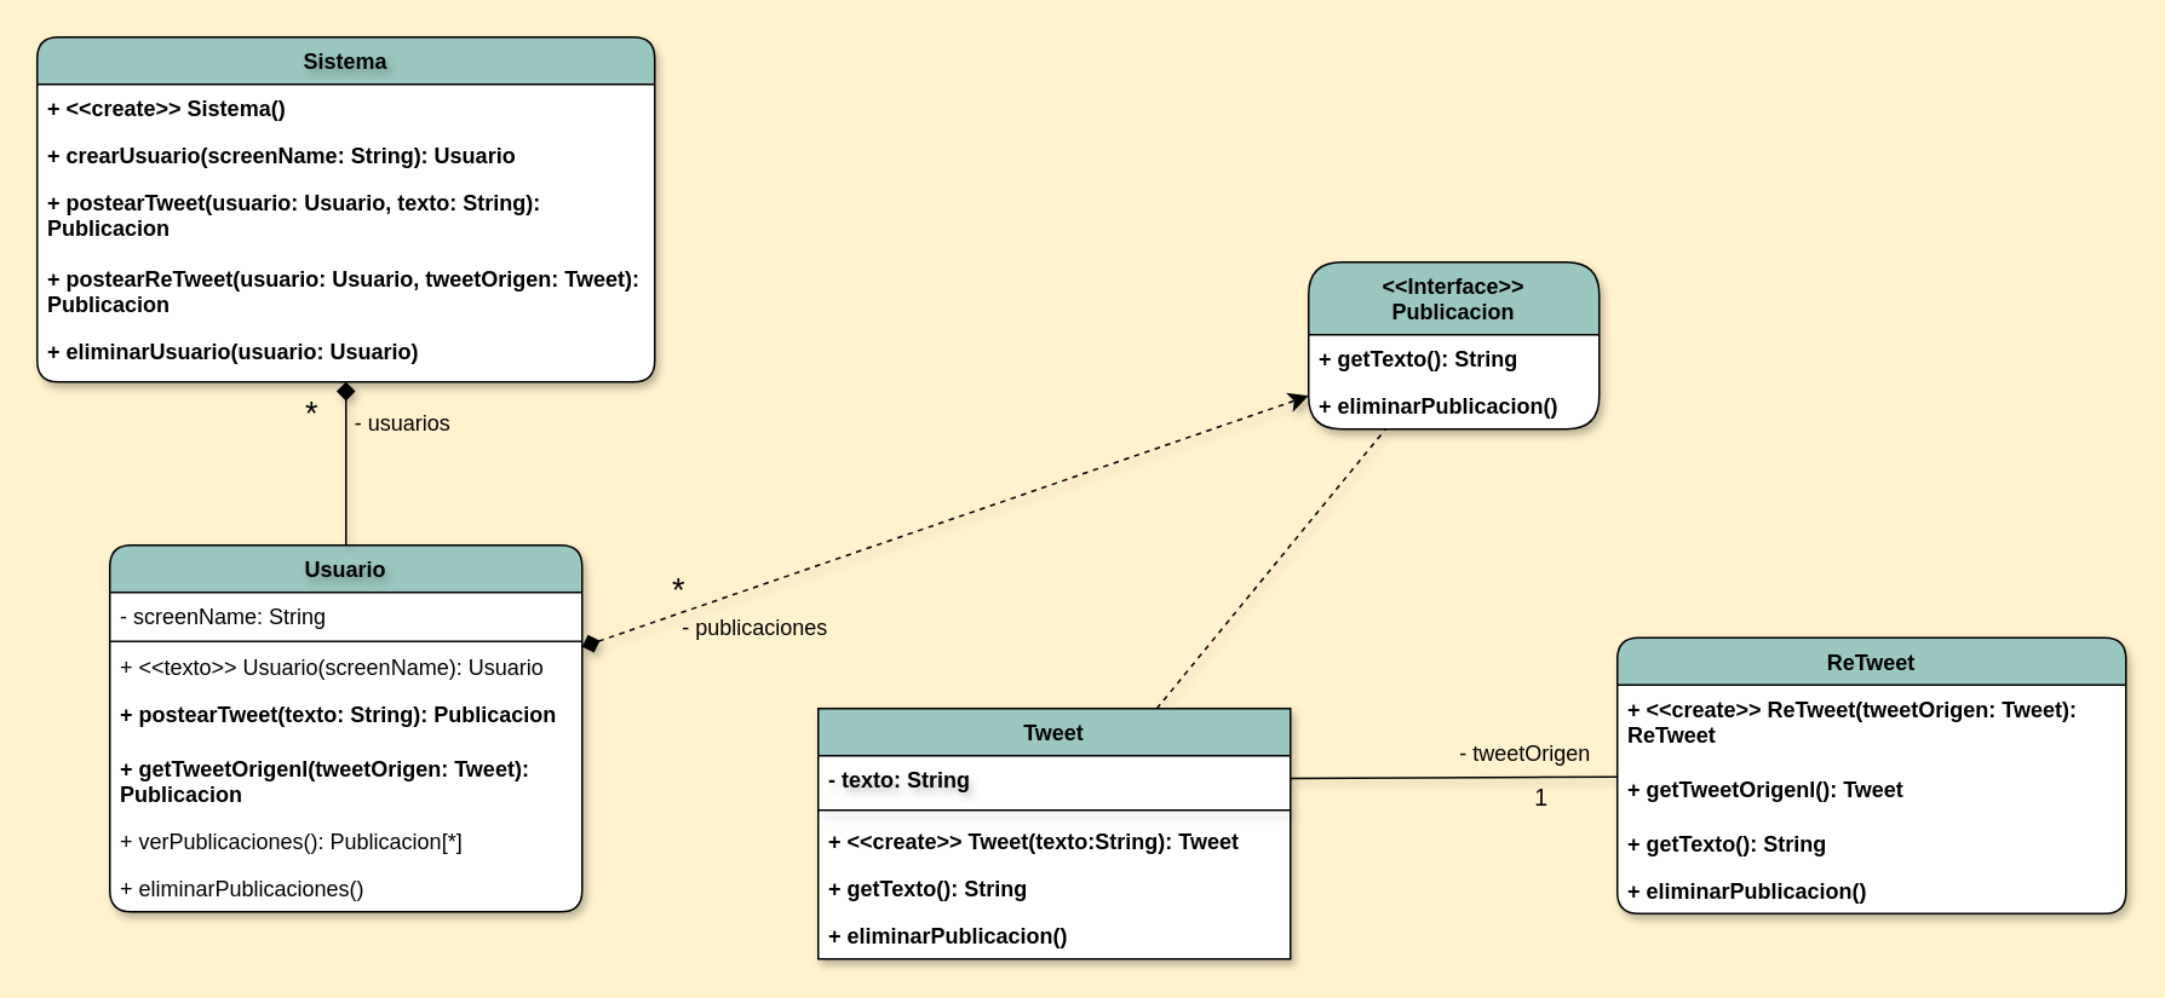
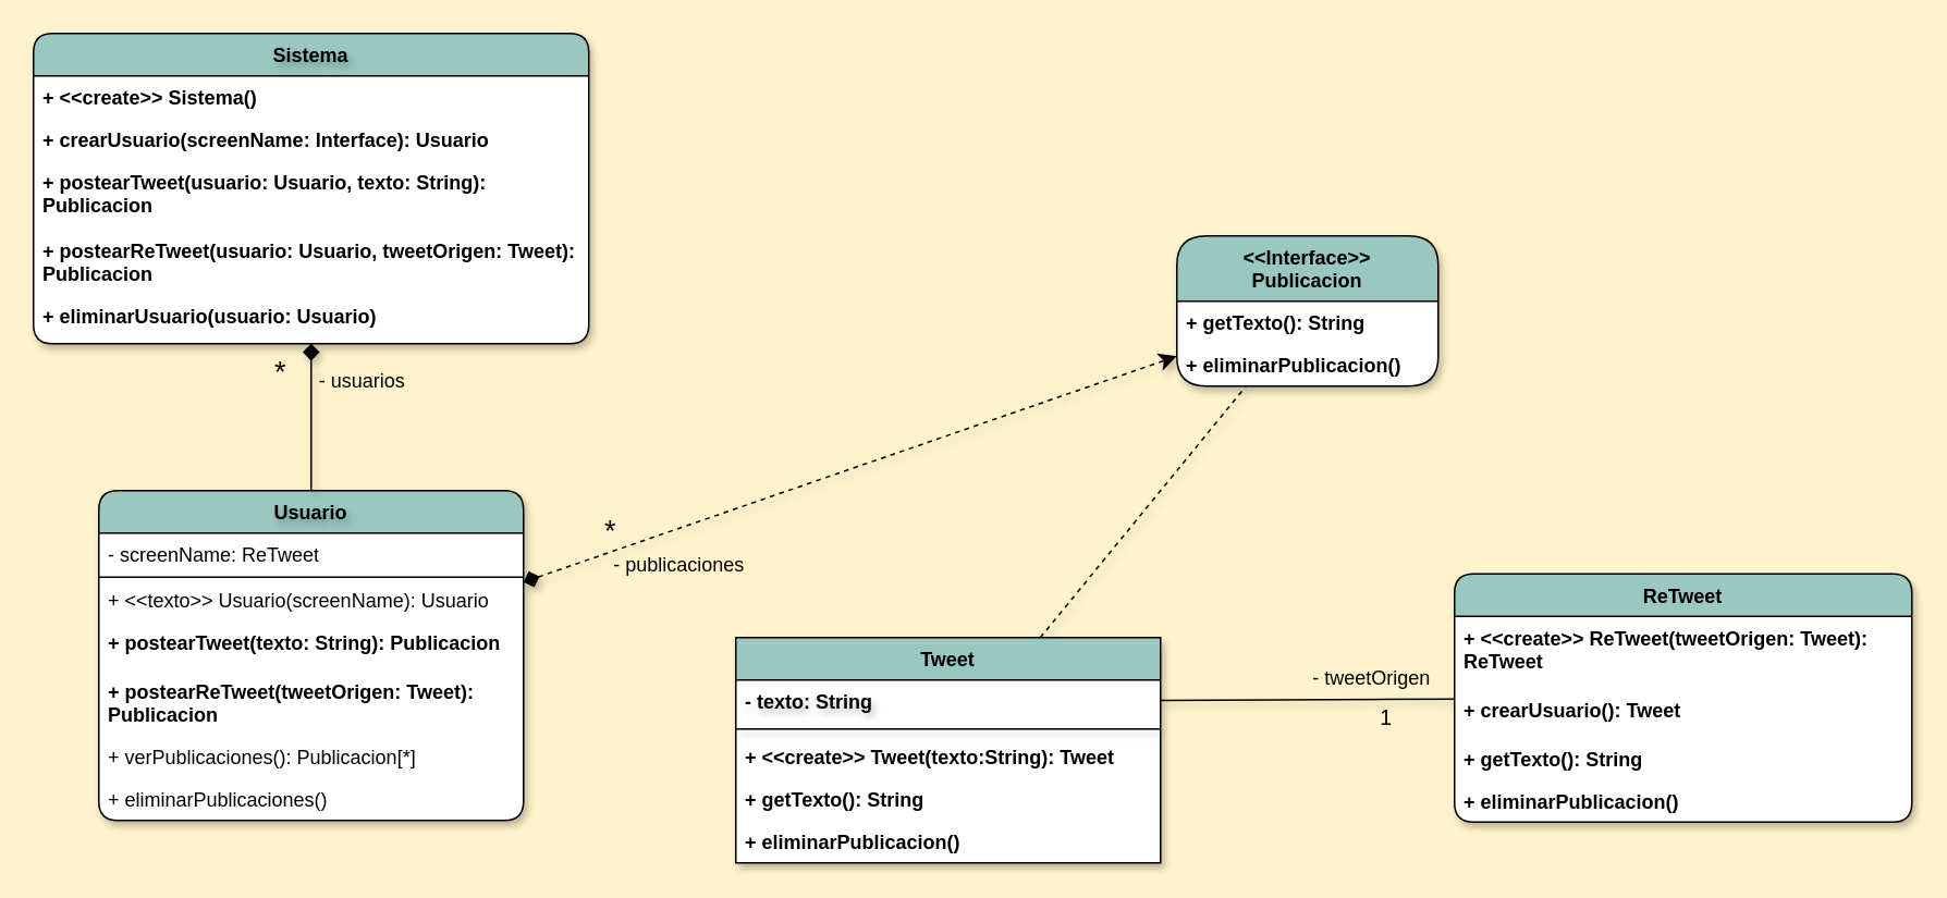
- <mxCell id="18" value="+ crearUsuario(screenName: String): Usuario" style="text;strokeColor=none;fillColor=none;align=left;verticalAlign=top;spacingLeft=4;spacingRight=4;overflow=hidden;rotatable=0;points=[[0,0.5],[1,0.5]];portConstraint=eastwest;whiteSpace=wrap;html=1;fontFamily=Helvetica;fontSize=12;fontColor=default;fontStyle=1;" parent="16" vertex="1"><mxGeometry y="52" width="340" height="26" as="geometry" /></mxCell>
+ <mxCell id="18" value="+ crearUsuario(screenName: Interface): Usuario" style="text;strokeColor=none;fillColor=none;align=left;verticalAlign=top;spacingLeft=4;spacingRight=4;overflow=hidden;rotatable=0;points=[[0,0.5],[1,0.5]];portConstraint=eastwest;whiteSpace=wrap;html=1;fontFamily=Helvetica;fontSize=12;fontColor=default;fontStyle=1;" parent="16" vertex="1"><mxGeometry y="52" width="340" height="26" as="geometry" /></mxCell>
- <mxCell id="6" value="- screenName: String" style="text;strokeColor=none;fillColor=none;align=left;verticalAlign=top;spacingLeft=4;spacingRight=4;overflow=hidden;rotatable=0;points=[[0,0.5],[1,0.5]];portConstraint=eastwest;whiteSpace=wrap;html=1;" parent="5" vertex="1"><mxGeometry y="26" width="260" height="26" as="geometry" /></mxCell>
+ <mxCell id="6" value="- screenName: ReTweet" style="text;strokeColor=none;fillColor=none;align=left;verticalAlign=top;spacingLeft=4;spacingRight=4;overflow=hidden;rotatable=0;points=[[0,0.5],[1,0.5]];portConstraint=eastwest;whiteSpace=wrap;html=1;" parent="5" vertex="1"><mxGeometry y="26" width="260" height="26" as="geometry" /></mxCell>
- <mxCell id="10" value="+ getTweetOrigenl(tweetOrigen: Tweet): Publicacion" style="text;strokeColor=none;fillColor=none;align=left;verticalAlign=top;spacingLeft=4;spacingRight=4;overflow=hidden;rotatable=0;points=[[0,0.5],[1,0.5]];portConstraint=eastwest;whiteSpace=wrap;html=1;fontFamily=Helvetica;fontSize=12;fontColor=default;fontStyle=1;" parent="5" vertex="1"><mxGeometry y="110" width="260" height="40" as="geometry" /></mxCell>
+ <mxCell id="10" value="+ postearReTweet(tweetOrigen: Tweet): Publicacion" style="text;strokeColor=none;fillColor=none;align=left;verticalAlign=top;spacingLeft=4;spacingRight=4;overflow=hidden;rotatable=0;points=[[0,0.5],[1,0.5]];portConstraint=eastwest;whiteSpace=wrap;html=1;fontFamily=Helvetica;fontSize=12;fontColor=default;fontStyle=1;" parent="5" vertex="1"><mxGeometry y="110" width="260" height="40" as="geometry" /></mxCell>
- <mxCell id="34" value="+ getTweetOrigenl(): Tweet" style="text;strokeColor=none;fillColor=none;align=left;verticalAlign=top;spacingLeft=4;spacingRight=4;overflow=hidden;rotatable=0;points=[[0,0.5],[1,0.5]];portConstraint=eastwest;whiteSpace=wrap;html=1;fontFamily=Helvetica;fontSize=12;fontColor=default;fontStyle=1;" parent="32" vertex="1"><mxGeometry y="70" width="280" height="30" as="geometry" /></mxCell>
+ <mxCell id="34" value="+ crearUsuario(): Tweet" style="text;strokeColor=none;fillColor=none;align=left;verticalAlign=top;spacingLeft=4;spacingRight=4;overflow=hidden;rotatable=0;points=[[0,0.5],[1,0.5]];portConstraint=eastwest;whiteSpace=wrap;html=1;fontFamily=Helvetica;fontSize=12;fontColor=default;fontStyle=1;" parent="32" vertex="1"><mxGeometry y="70" width="280" height="30" as="geometry" /></mxCell>
